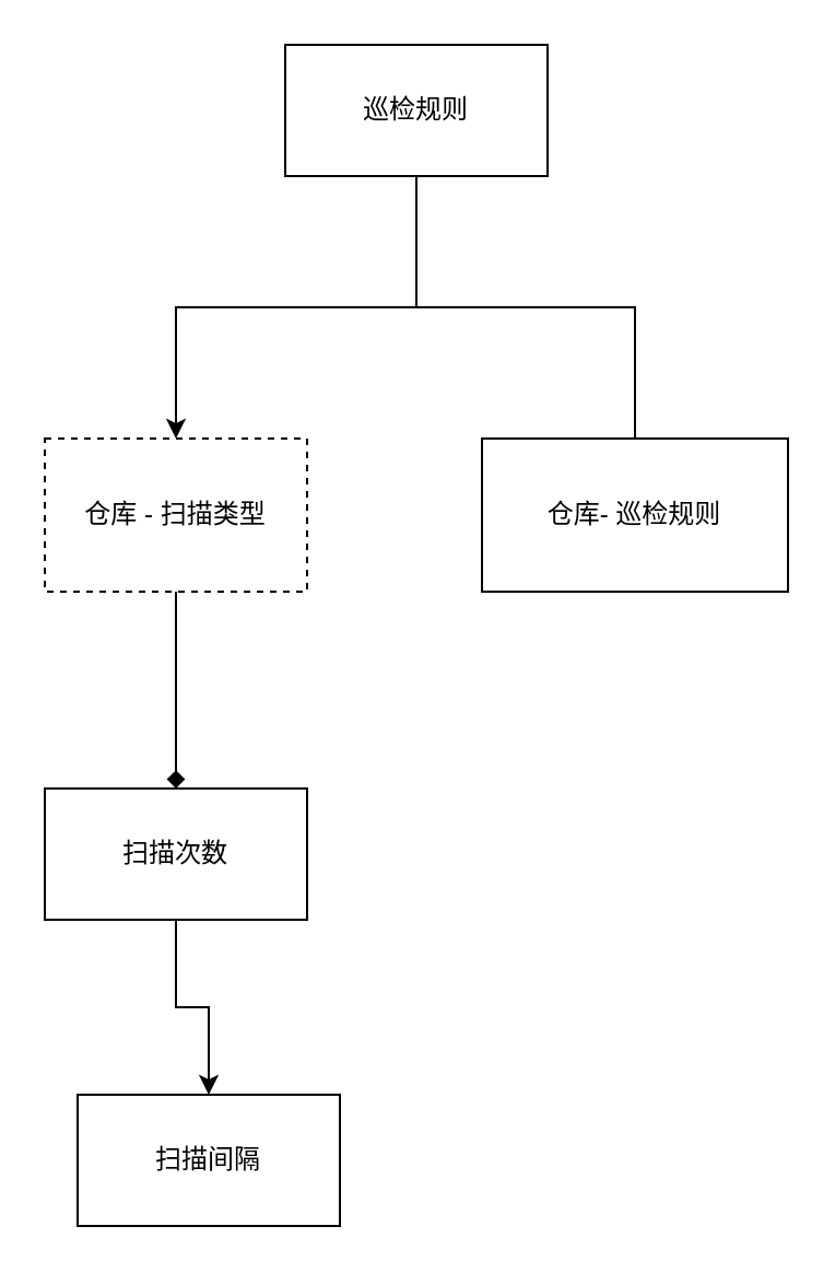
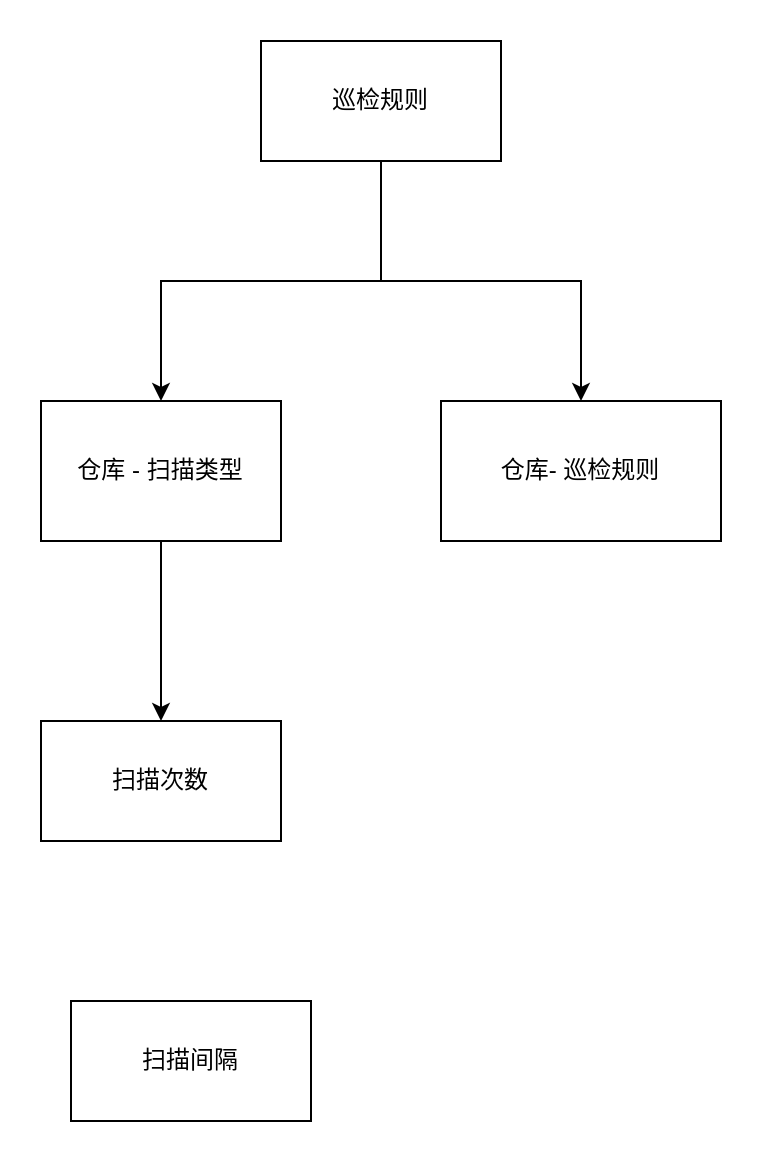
- <mxCell id="3" value="" style="edgeStyle=orthogonalEdgeStyle;rounded=0;orthogonalLoop=1;jettySize=auto;html=1;endArrow=none;" edge="1" parent="1" source="4" target="7"><mxGeometry relative="1" as="geometry" /></mxCell>
+ <mxCell id="3" value="" style="edgeStyle=orthogonalEdgeStyle;rounded=0;orthogonalLoop=1;jettySize=auto;html=1;" edge="1" parent="1" source="4" target="7"><mxGeometry relative="1" as="geometry" /></mxCell>
- <mxCell id="6" value="仓库 - 扫描类型" style="rounded=0;whiteSpace=wrap;html=1;dashed=1;" vertex="1" parent="1"><mxGeometry x="20" y="200" width="120" height="70" as="geometry" /></mxCell>
+ <mxCell id="6" value="仓库 - 扫描类型" style="rounded=0;whiteSpace=wrap;html=1;" vertex="1" parent="1"><mxGeometry x="20" y="200" width="120" height="70" as="geometry" /></mxCell>
- <mxCell id="5" value="" style="edgeStyle=orthogonalEdgeStyle;rounded=0;orthogonalLoop=1;jettySize=auto;html=1;endArrow=diamond;" edge="1" parent="1" source="6" target="9"><mxGeometry relative="1" as="geometry" /></mxCell>
+ <mxCell id="5" value="" style="edgeStyle=orthogonalEdgeStyle;rounded=0;orthogonalLoop=1;jettySize=auto;html=1;" edge="1" parent="1" source="6" target="9"><mxGeometry relative="1" as="geometry" /></mxCell>
- <mxCell id="8" value="" style="edgeStyle=orthogonalEdgeStyle;rounded=0;orthogonalLoop=1;jettySize=auto;html=1;" edge="1" parent="1" source="9" target="10"><mxGeometry relative="1" as="geometry" /></mxCell>
